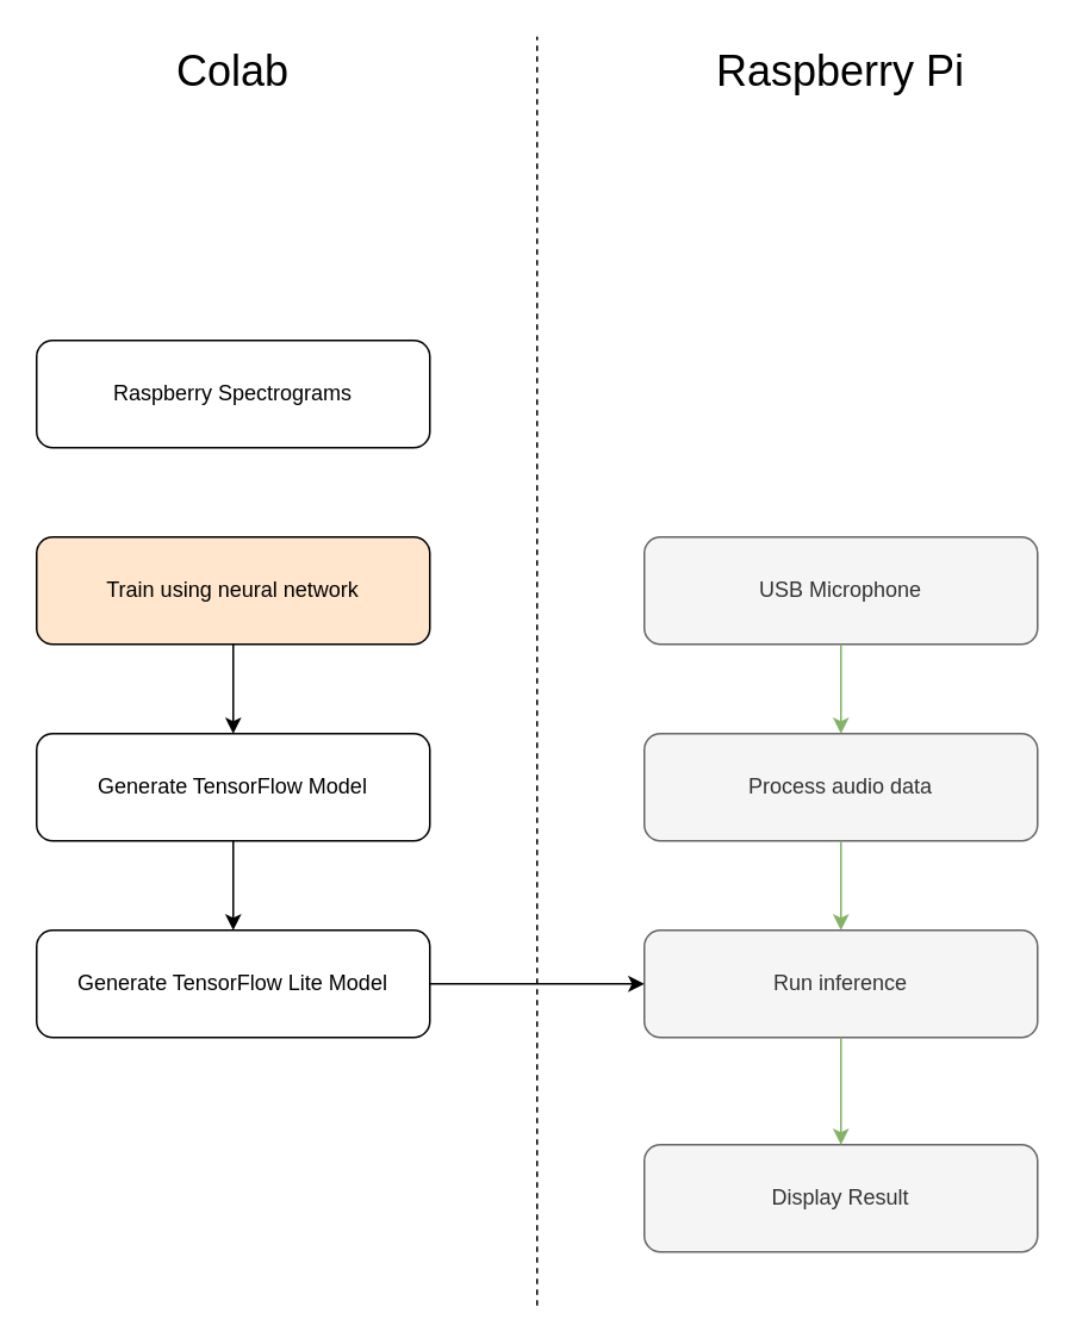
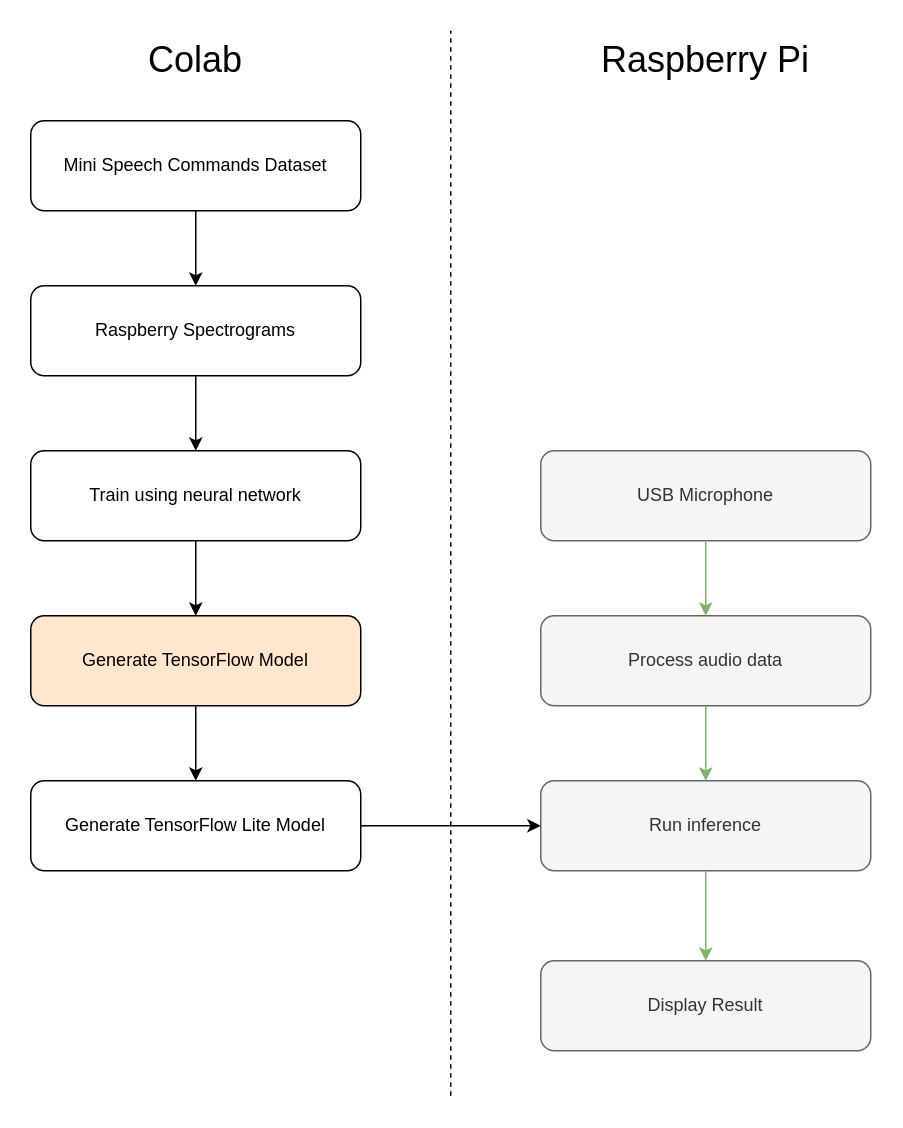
+ <mxCell id="2" value="Mini Speech Commands Dataset" style="rounded=1;whiteSpace=wrap;html=1;" parent="1" vertex="1"><mxGeometry x="20" y="80" width="220" height="60" as="geometry" /></mxCell>
+ <mxCell id="11" value="" style="endArrow=classic;html=1;exitX=0.5;exitY=1;exitDx=0;exitDy=0;entryX=0.5;entryY=0;entryDx=0;entryDy=0;" parent="1" source="2" target="3" edge="1"><mxGeometry width="50" height="50" relative="1" as="geometry"><mxPoint x="260" y="410" as="sourcePoint" /><mxPoint x="310" y="360" as="targetPoint" /></mxGeometry></mxCell>
+ <mxCell id="12" value="" style="endArrow=classic;html=1;exitX=0.5;exitY=1;exitDx=0;exitDy=0;entryX=0.5;entryY=0;entryDx=0;entryDy=0;" parent="1" source="3" target="4" edge="1"><mxGeometry width="50" height="50" relative="1" as="geometry"><mxPoint x="260" y="320" as="sourcePoint" /><mxPoint x="310" y="270" as="targetPoint" /></mxGeometry></mxCell>
- <mxCell id="4" value="Train using neural network" style="rounded=1;whiteSpace=wrap;html=1;fillColor=#ffe6cc;" parent="1" vertex="1"><mxGeometry x="20" y="300" width="220" height="60" as="geometry" /></mxCell>
+ <mxCell id="4" value="Train using neural network" style="rounded=1;whiteSpace=wrap;html=1;" parent="1" vertex="1"><mxGeometry x="20" y="300" width="220" height="60" as="geometry" /></mxCell>
- <mxCell id="5" value="Generate TensorFlow Model" style="rounded=1;whiteSpace=wrap;html=1;" parent="1" vertex="1"><mxGeometry x="20" y="410" width="220" height="60" as="geometry" /></mxCell>
+ <mxCell id="5" value="Generate TensorFlow Model" style="rounded=1;whiteSpace=wrap;html=1;fillColor=#ffe6cc;" parent="1" vertex="1"><mxGeometry x="20" y="410" width="220" height="60" as="geometry" /></mxCell>
